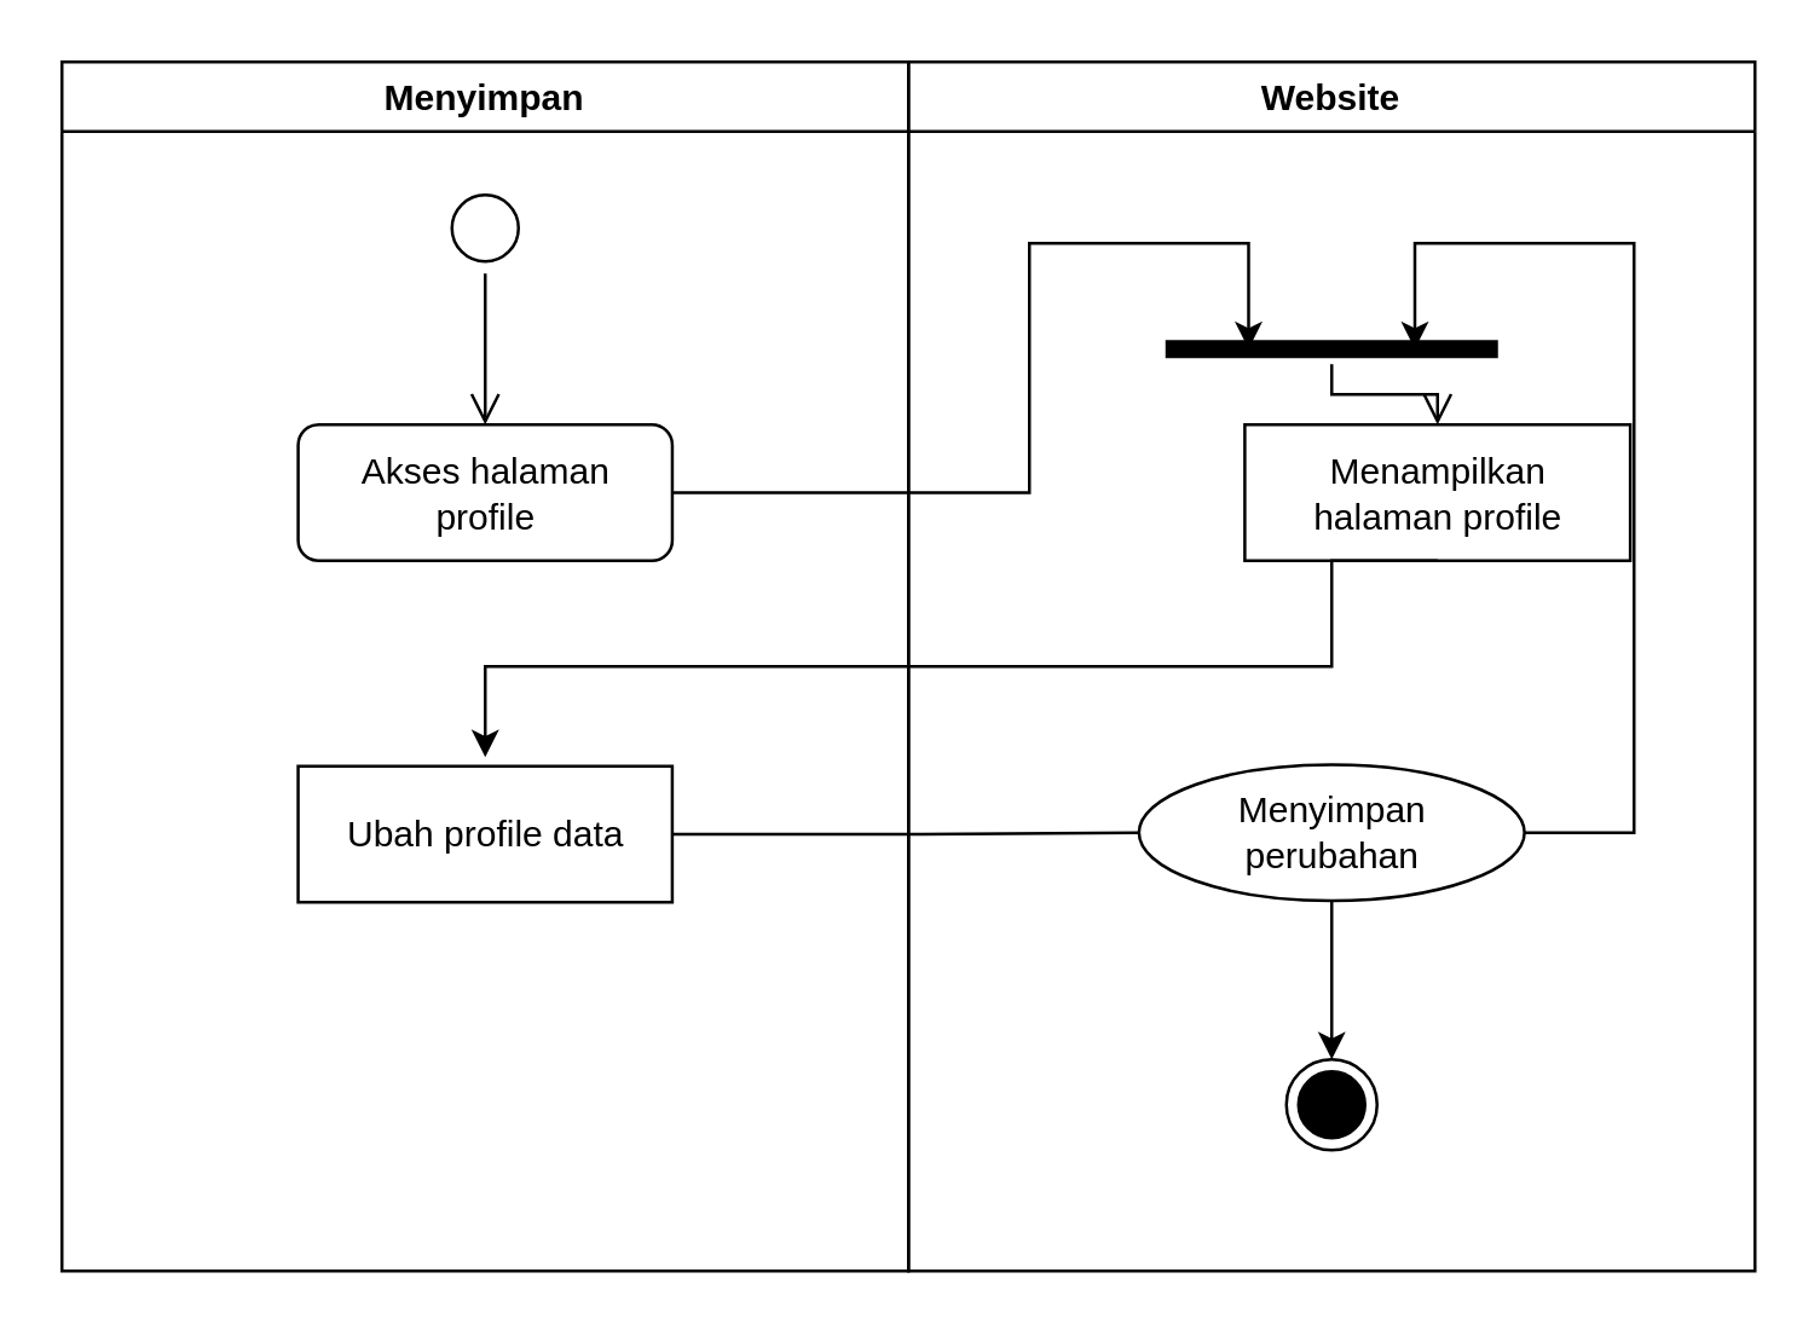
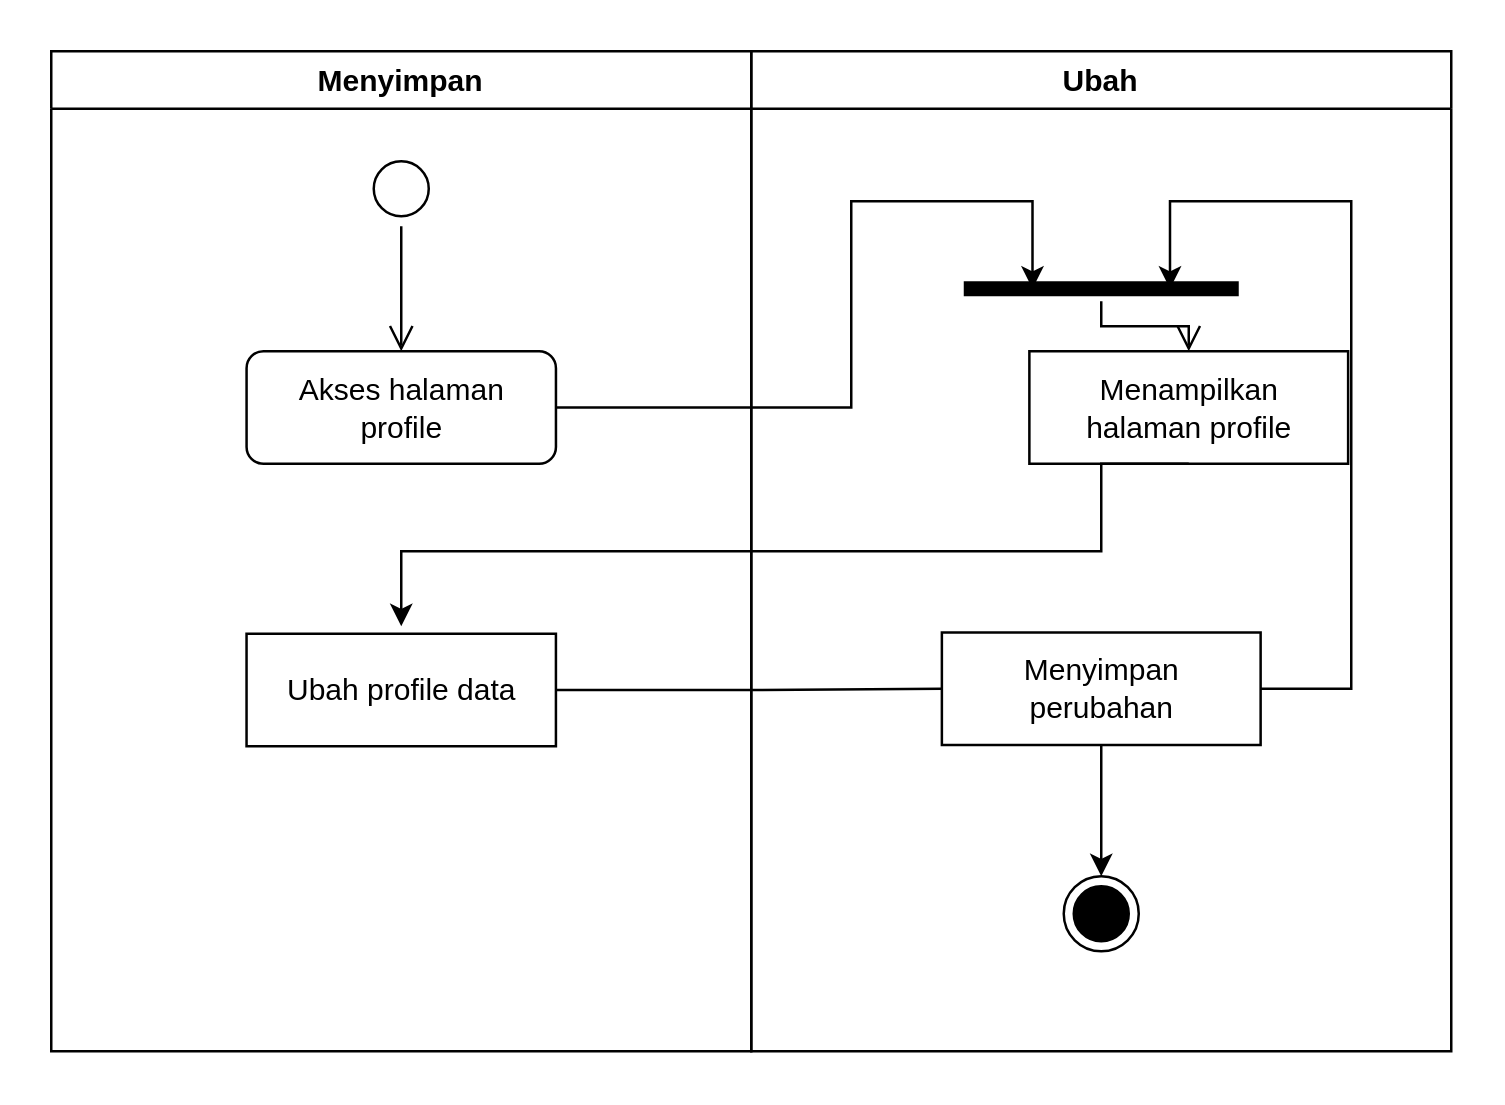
- <mxCell id="2" value="Website" style="swimlane;fillColor=none;" parent="1" vertex="1"><mxGeometry x="300" y="20" width="280" height="400" as="geometry" /></mxCell>
+ <mxCell id="2" value="Ubah" style="swimlane;fillColor=none;" parent="1" vertex="1"><mxGeometry x="300" y="20" width="280" height="400" as="geometry" /></mxCell>
- <mxCell id="7" value="Menyimpan&lt;br&gt;perubahan" style="ellipse;html=1;strokeColor=#000000;fillColor=default;" parent="2" vertex="1"><mxGeometry x="76.25" y="232.5" width="127.5" height="45" as="geometry" /></mxCell>
+ <mxCell id="7" value="Menyimpan&lt;br&gt;perubahan" style="html=1;strokeColor=#000000;fillColor=default;" parent="2" vertex="1"><mxGeometry x="76.25" y="232.5" width="127.5" height="45" as="geometry" /></mxCell>
